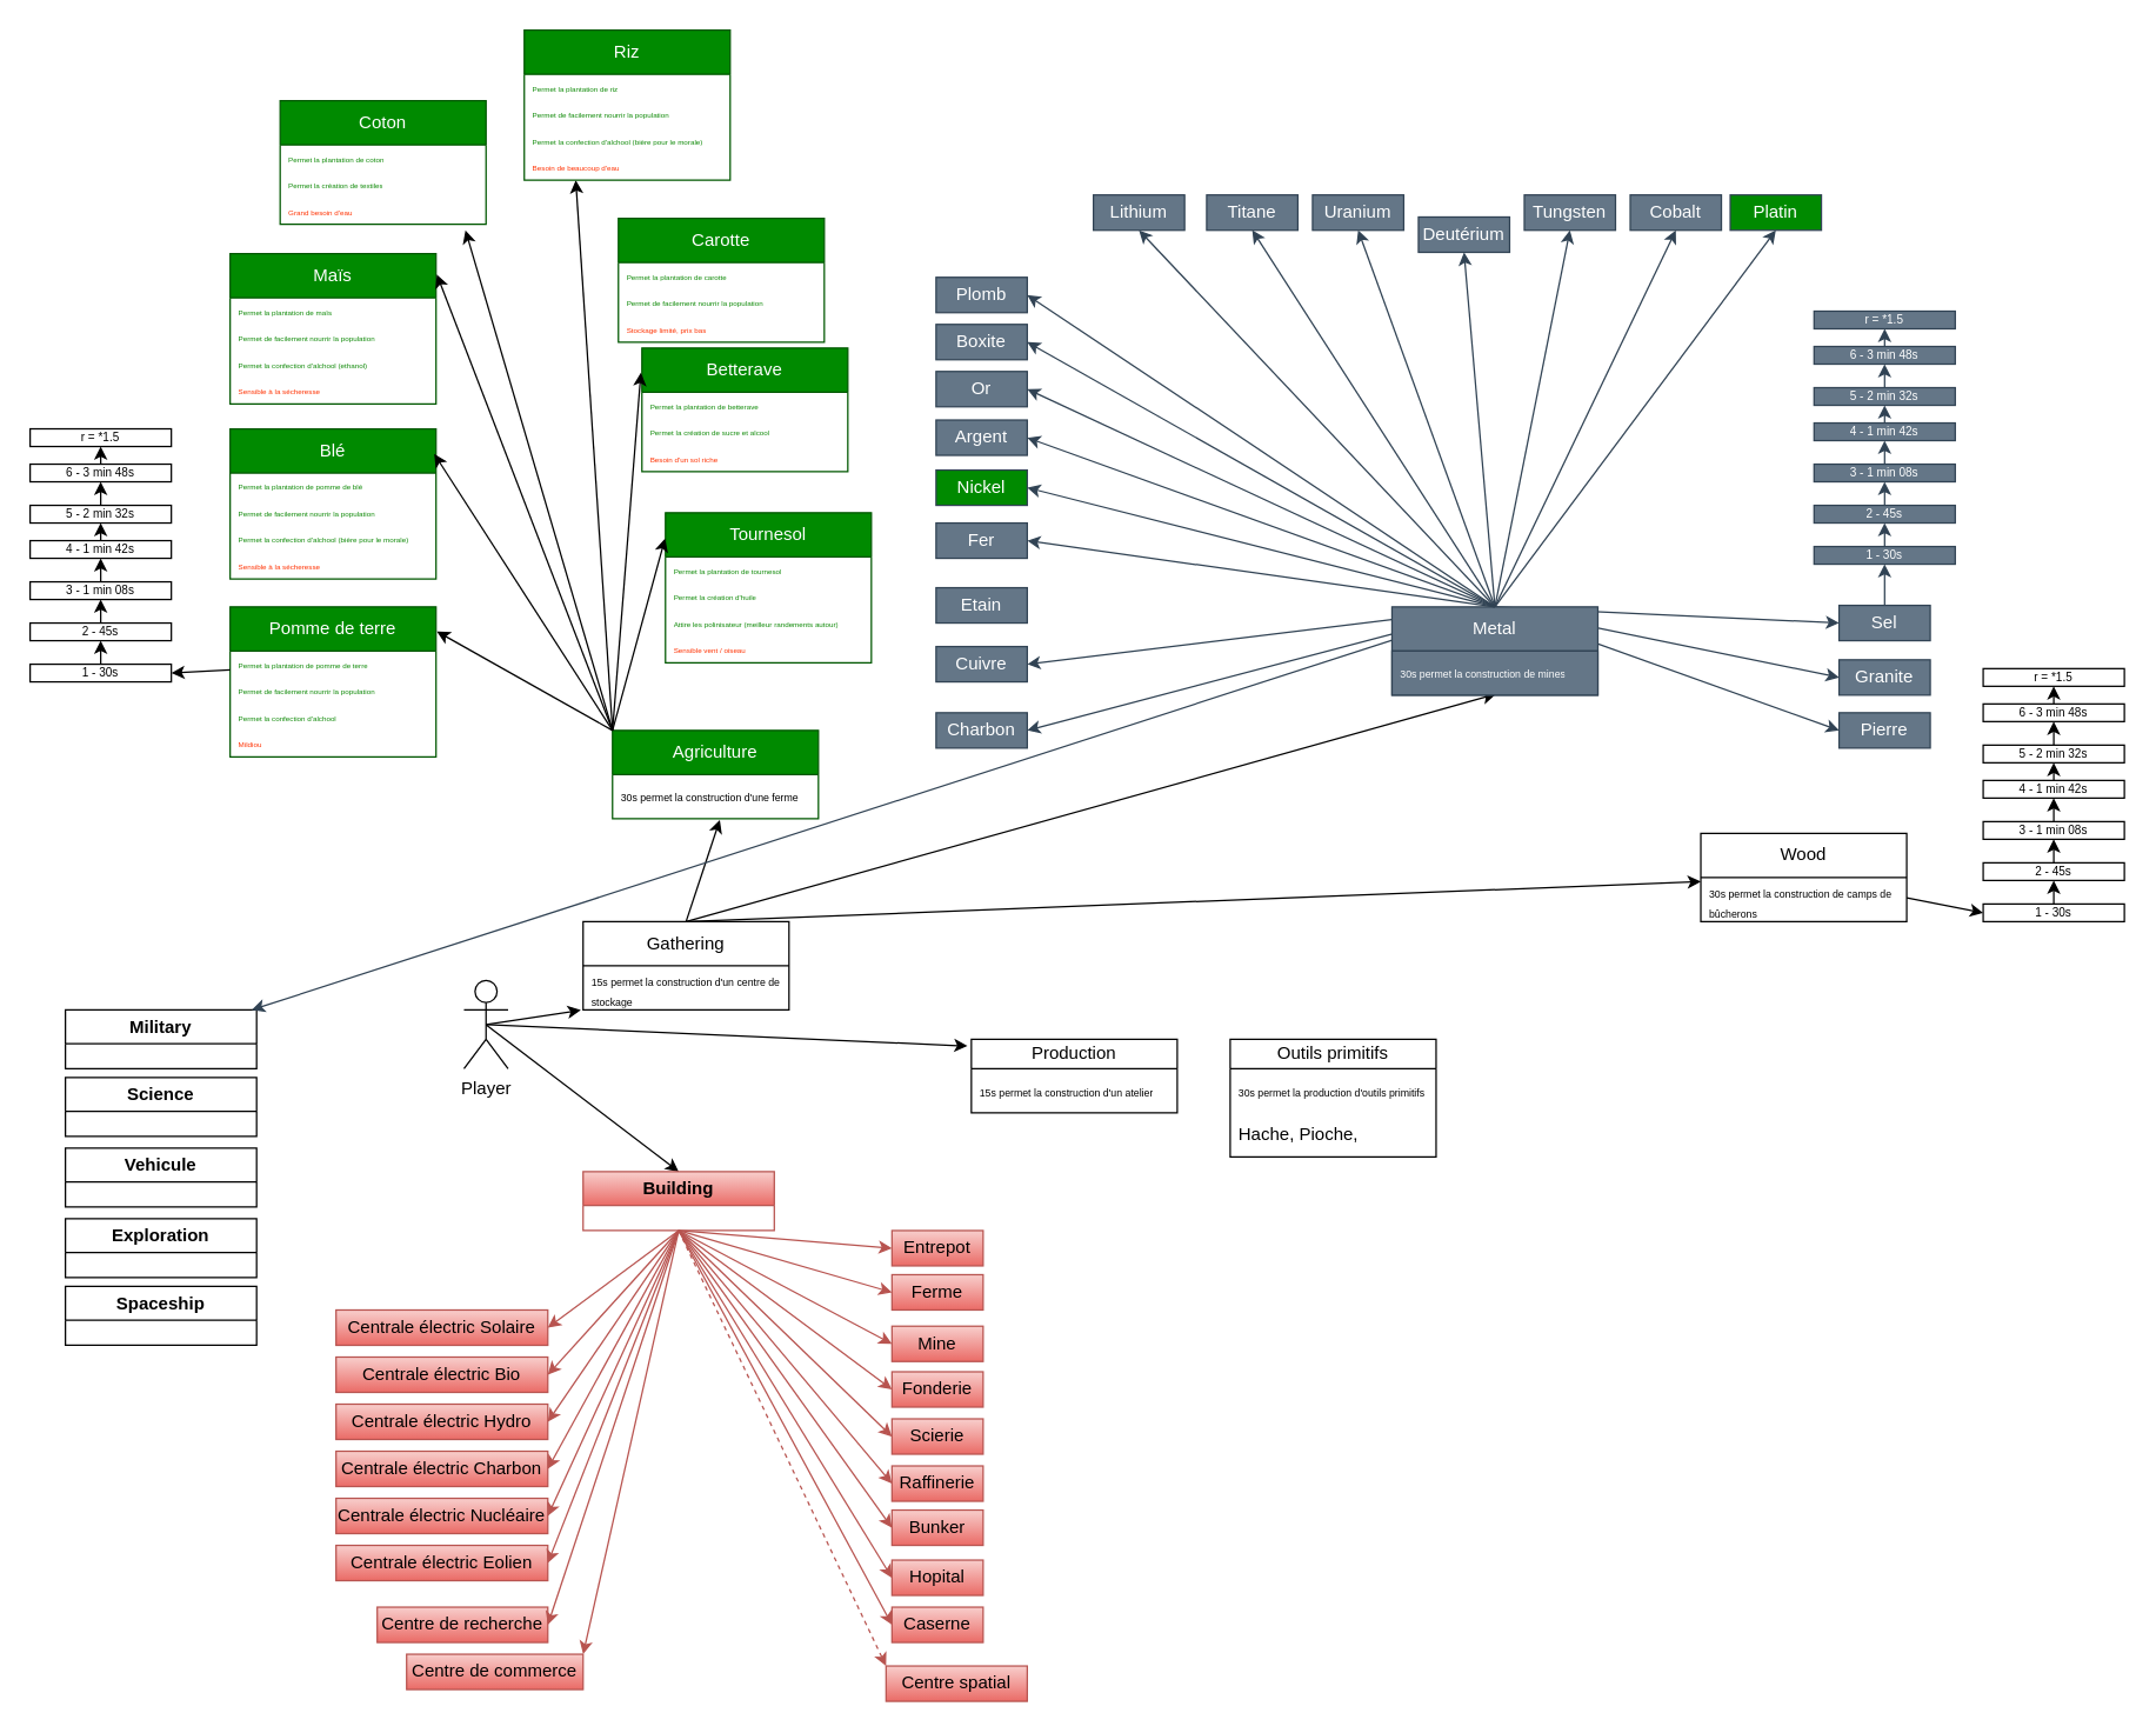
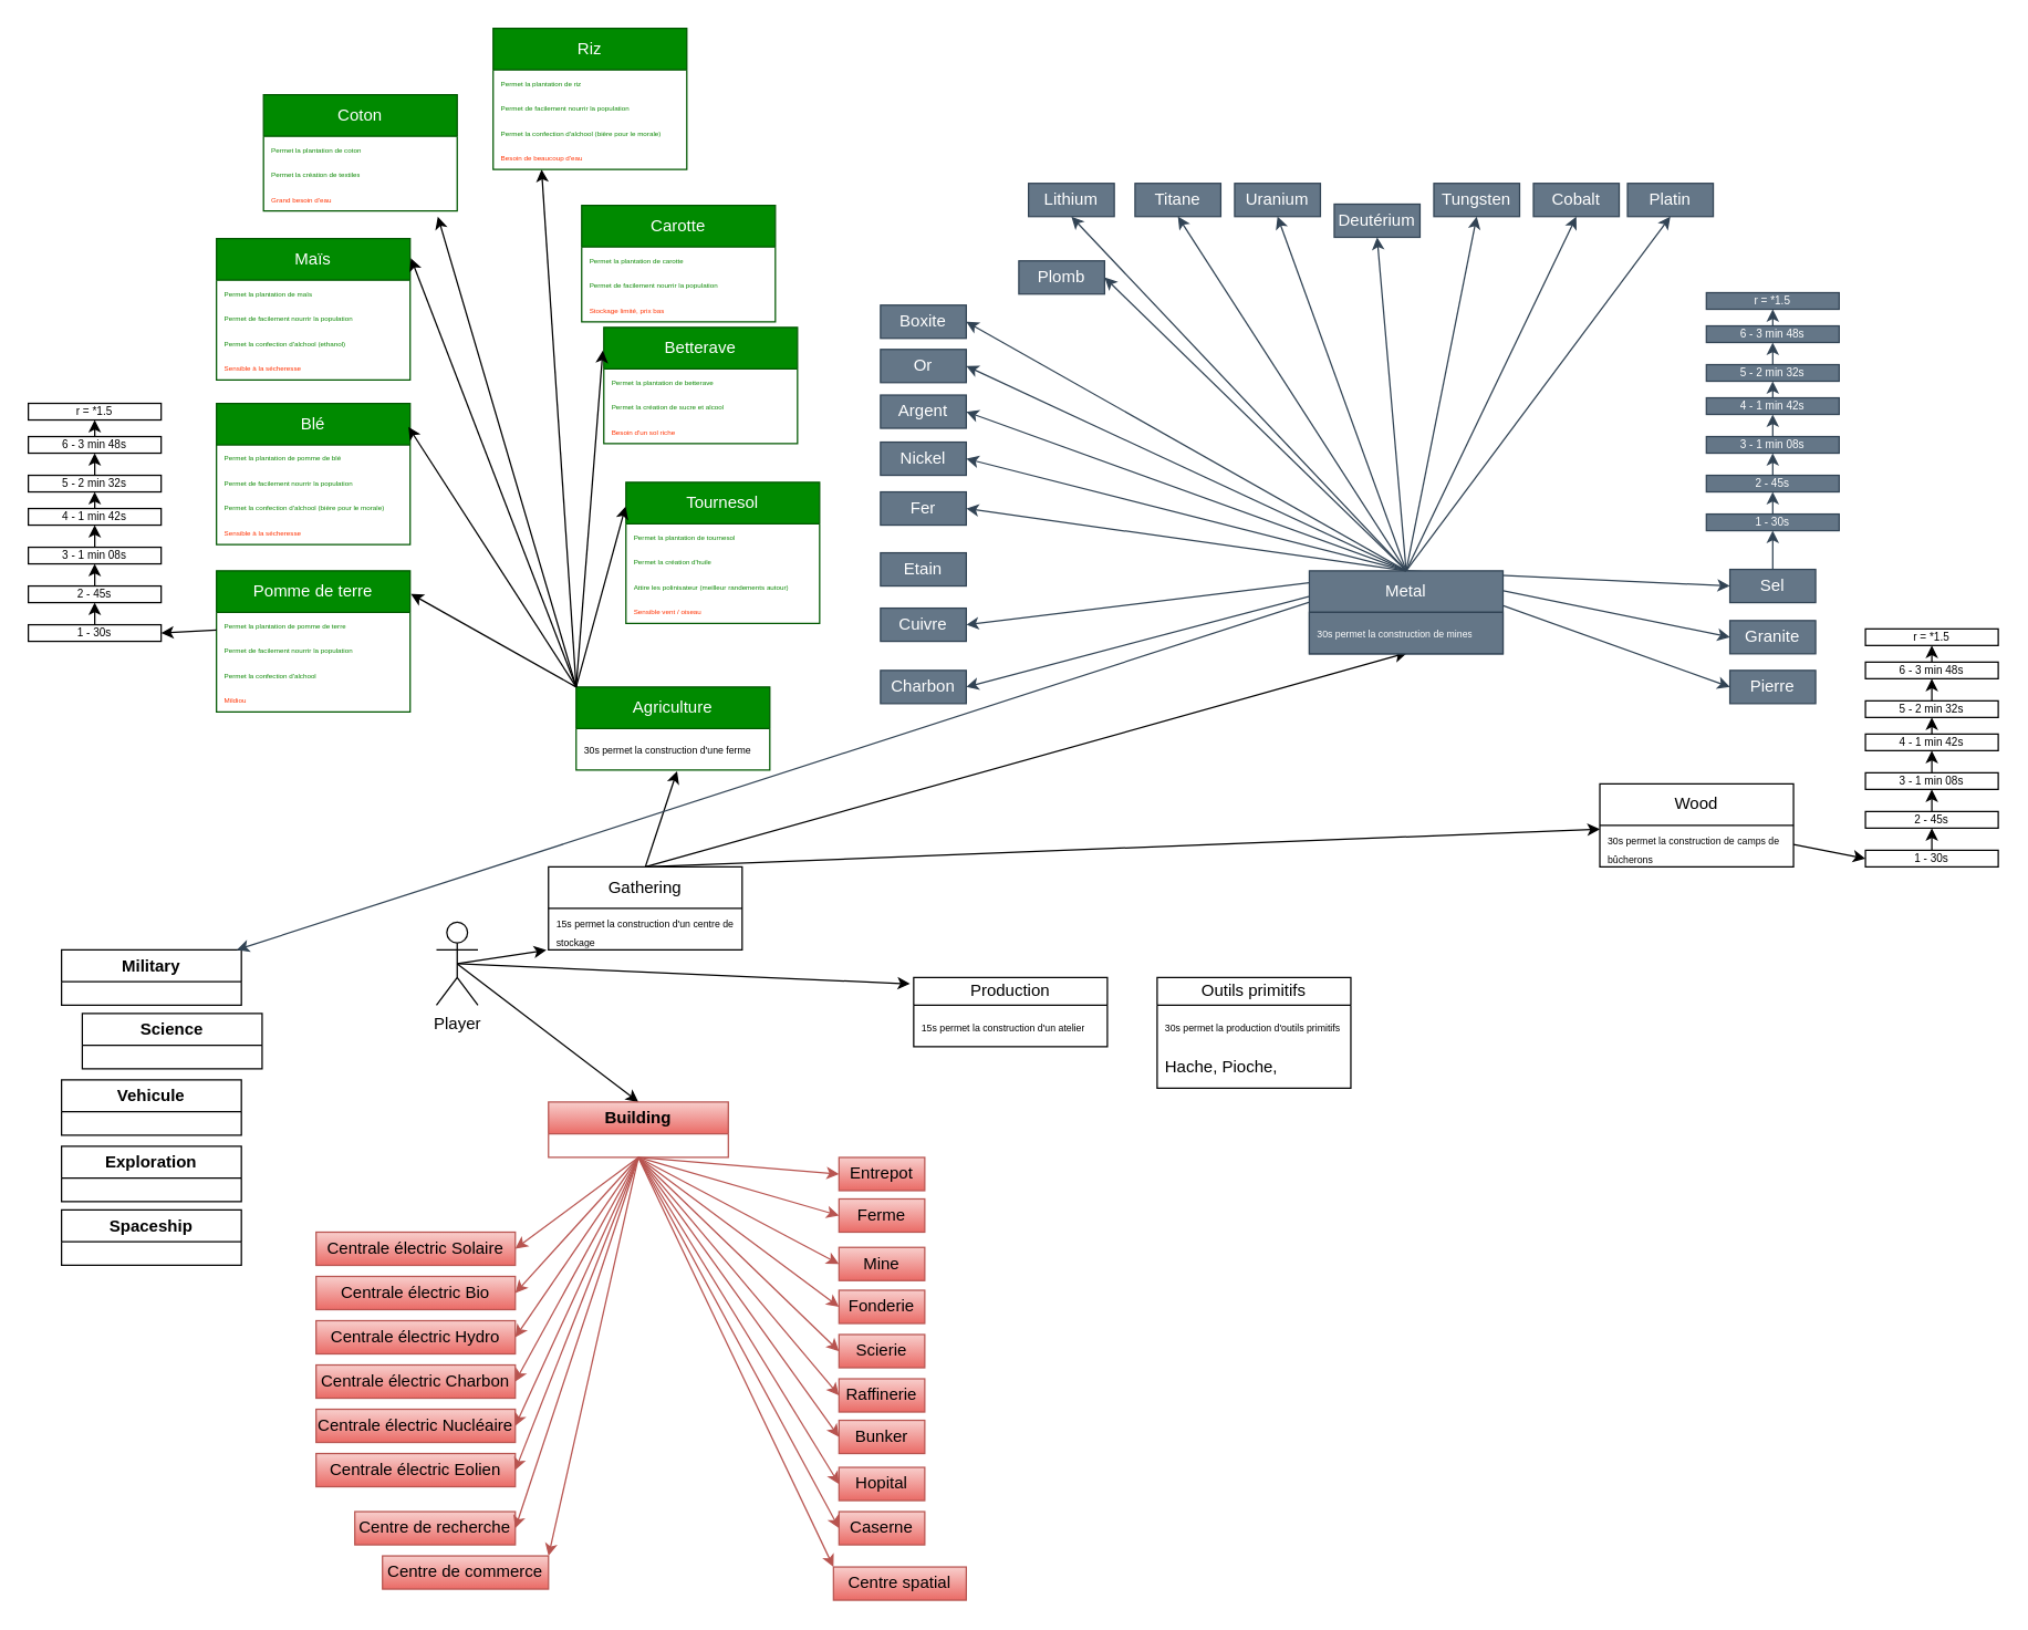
- <mxCell id="133" value="Platin" style="whiteSpace=wrap;html=1;fontStyle=0;startSize=30;horizontal=1;fillColor=#008a00;strokeColor=#314354;fontColor=#ffffff;" vertex="1" parent="1"><mxGeometry x="1176" y="132" width="62" height="24" as="geometry" /></mxCell>
+ <mxCell id="133" value="Platin" style="whiteSpace=wrap;html=1;fontStyle=0;startSize=30;horizontal=1;fillColor=#647687;strokeColor=#314354;fontColor=#ffffff;" vertex="1" parent="1"><mxGeometry x="1176" y="132" width="62" height="24" as="geometry" /></mxCell>
- <mxCell id="127" value="Plomb" style="whiteSpace=wrap;html=1;fontStyle=0;startSize=30;horizontal=1;fillColor=#647687;strokeColor=#314354;fontColor=#ffffff;" vertex="1" parent="1"><mxGeometry x="636" y="188" width="62" height="24" as="geometry" /></mxCell>
+ <mxCell id="127" value="Plomb" style="whiteSpace=wrap;html=1;fontStyle=0;startSize=30;horizontal=1;fillColor=#647687;strokeColor=#314354;fontColor=#ffffff;" vertex="1" parent="1"><mxGeometry x="736" y="188" width="62" height="24" as="geometry" /></mxCell>
- <mxCell id="116" value="Nickel" style="whiteSpace=wrap;html=1;fontStyle=0;startSize=30;horizontal=1;fillColor=#008a00;strokeColor=#314354;fontColor=#ffffff;" vertex="1" parent="1"><mxGeometry x="636" y="319" width="62" height="24" as="geometry" /></mxCell>
+ <mxCell id="116" value="Nickel" style="whiteSpace=wrap;html=1;fontStyle=0;startSize=30;horizontal=1;fillColor=#647687;strokeColor=#314354;fontColor=#ffffff;" vertex="1" parent="1"><mxGeometry x="636" y="319" width="62" height="24" as="geometry" /></mxCell>
- <mxCell id="23" value="Science" style="swimlane;whiteSpace=wrap;html=1;" vertex="1" parent="1"><mxGeometry x="44" y="732" width="130" height="40" as="geometry" /></mxCell>
+ <mxCell id="23" value="Science" style="swimlane;whiteSpace=wrap;html=1;" vertex="1" parent="1"><mxGeometry x="59" y="732" width="130" height="40" as="geometry" /></mxCell>
- <mxCell id="186" style="edgeStyle=none;rounded=0;orthogonalLoop=1;jettySize=auto;html=1;exitX=0.5;exitY=1;exitDx=0;exitDy=0;entryX=0;entryY=0;entryDx=0;entryDy=0;fillColor=#f8cecc;strokeColor=#b85450;gradientColor=#ea6b66;dashed=1;" edge="1" parent="1" source="187" target="166"><mxGeometry relative="1" as="geometry" /></mxCell>
+ <mxCell id="186" style="edgeStyle=none;rounded=0;orthogonalLoop=1;jettySize=auto;html=1;exitX=0.5;exitY=1;exitDx=0;exitDy=0;entryX=0;entryY=0;entryDx=0;entryDy=0;fillColor=#f8cecc;strokeColor=#b85450;gradientColor=#ea6b66;" edge="1" parent="1" source="187" target="166"><mxGeometry relative="1" as="geometry" /></mxCell>
